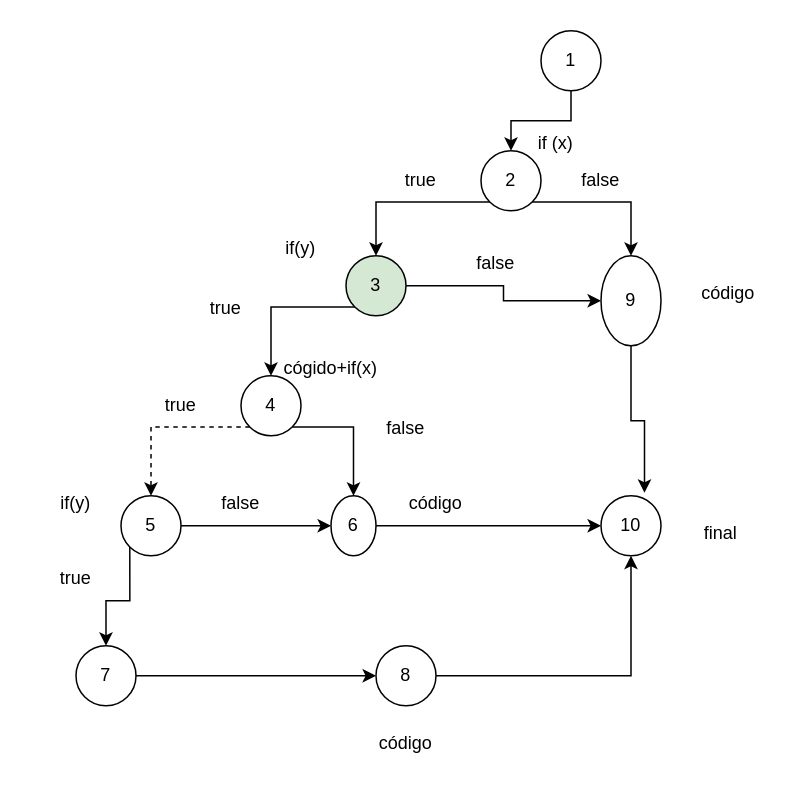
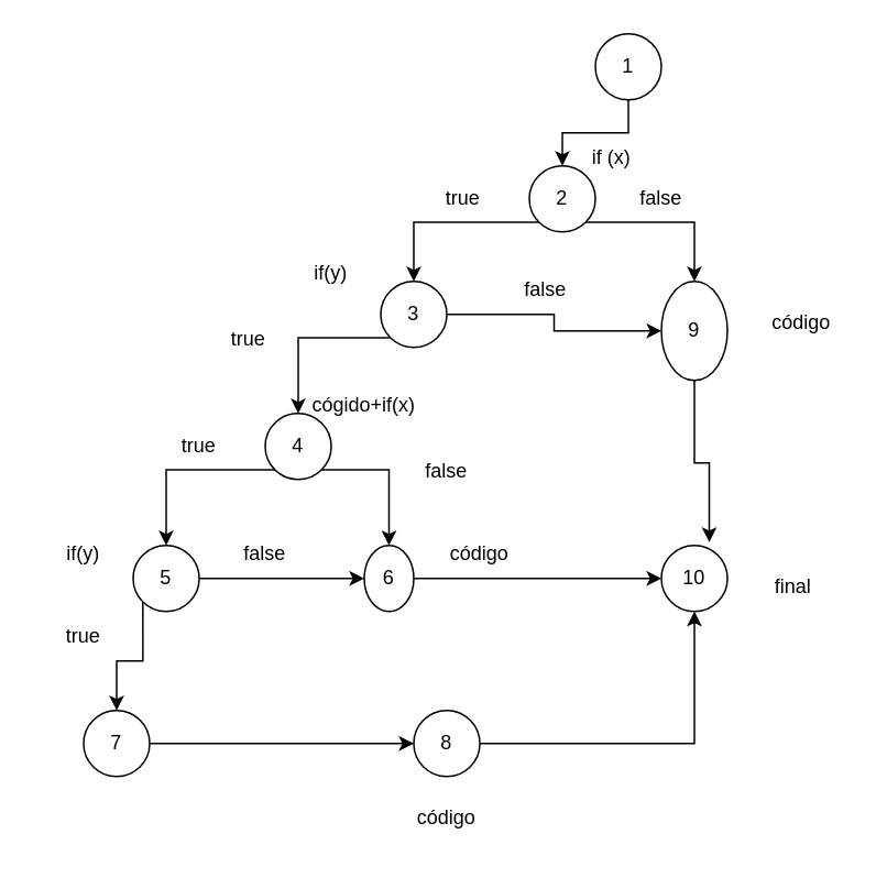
- <mxCell id="9" value="3" style="ellipse;whiteSpace=wrap;html=1;aspect=fixed;fillColor=#d5e8d4;" vertex="1" parent="1"><mxGeometry x="230" y="170" width="40" height="40" as="geometry" /></mxCell>
+ <mxCell id="9" value="3" style="ellipse;whiteSpace=wrap;html=1;aspect=fixed;" vertex="1" parent="1"><mxGeometry x="230" y="170" width="40" height="40" as="geometry" /></mxCell>
- <mxCell id="16" style="edgeStyle=orthogonalEdgeStyle;rounded=0;orthogonalLoop=1;jettySize=auto;html=1;exitX=0;exitY=1;exitDx=0;exitDy=0;entryX=0.5;entryY=0;entryDx=0;entryDy=0;dashed=1;" edge="1" parent="1" source="18" target="14"><mxGeometry relative="1" as="geometry" /></mxCell>
+ <mxCell id="16" style="edgeStyle=orthogonalEdgeStyle;rounded=0;orthogonalLoop=1;jettySize=auto;html=1;exitX=0;exitY=1;exitDx=0;exitDy=0;entryX=0.5;entryY=0;entryDx=0;entryDy=0;" edge="1" parent="1" source="18" target="14"><mxGeometry relative="1" as="geometry" /></mxCell>
